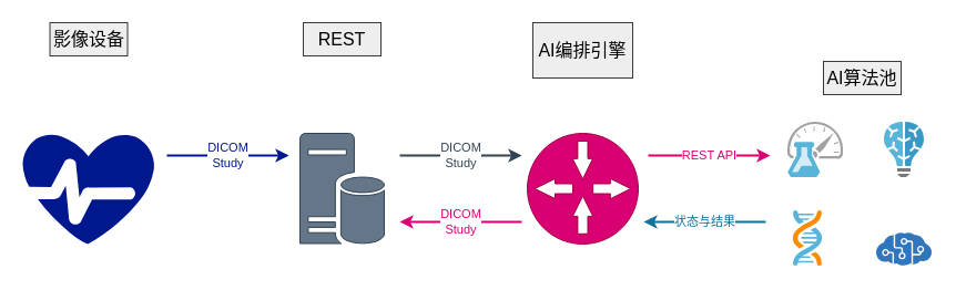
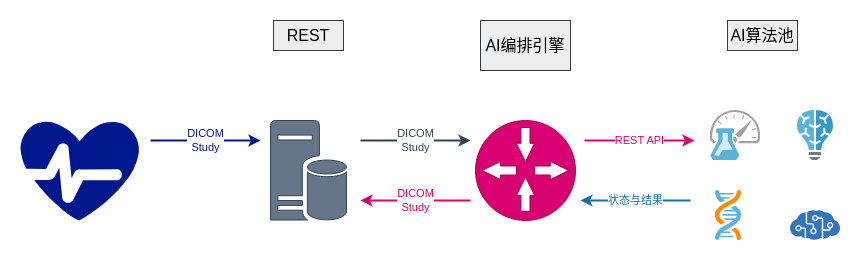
- <mxCell id="14" value="&lt;font style=&quot;font-size: 16px;&quot;&gt;影像设备&lt;/font&gt;" style="text;html=1;strokeColor=#36393d;fillColor=#eeeeee;align=center;verticalAlign=middle;whiteSpace=wrap;rounded=0;" vertex="1" parent="1"><mxGeometry x="44.52" y="20" width="70" height="30" as="geometry" /></mxCell>
- <mxCell id="17" value="&lt;font style=&quot;font-size: 16px;&quot;&gt;AI算法池&lt;/font&gt;" style="text;html=1;strokeColor=#36393d;fillColor=#eeeeee;align=center;verticalAlign=middle;whiteSpace=wrap;rounded=0;" vertex="1" parent="1"><mxGeometry x="742" y="55" width="70" height="30" as="geometry" /></mxCell>
+ <mxCell id="17" value="&lt;font style=&quot;font-size: 16px;&quot;&gt;AI算法池&lt;/font&gt;" style="text;html=1;strokeColor=#36393d;fillColor=#eeeeee;align=center;verticalAlign=middle;whiteSpace=wrap;rounded=0;" vertex="1" parent="1"><mxGeometry x="727" y="20" width="70" height="30" as="geometry" /></mxCell>
